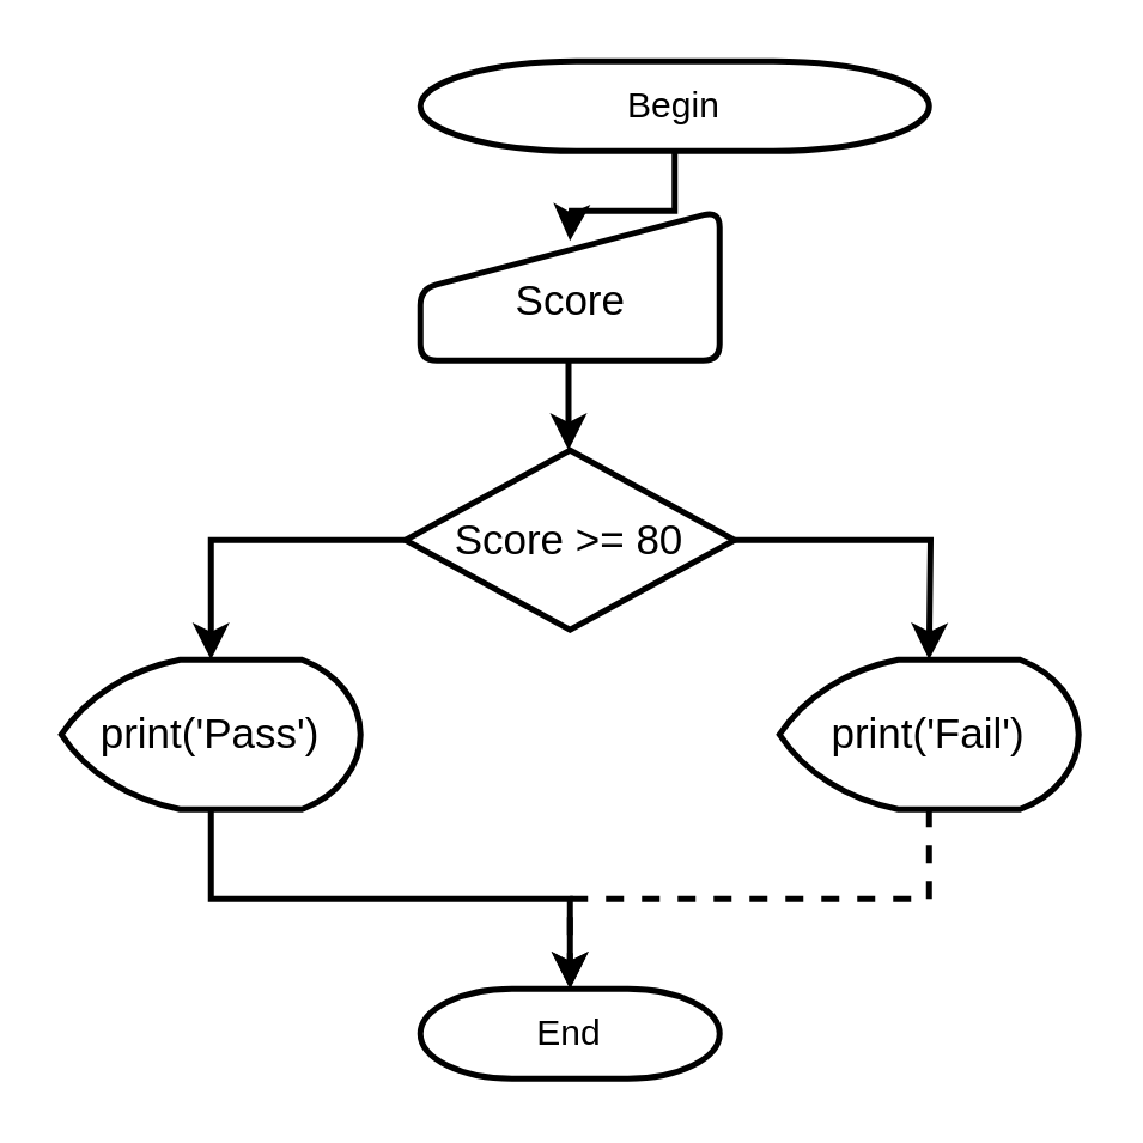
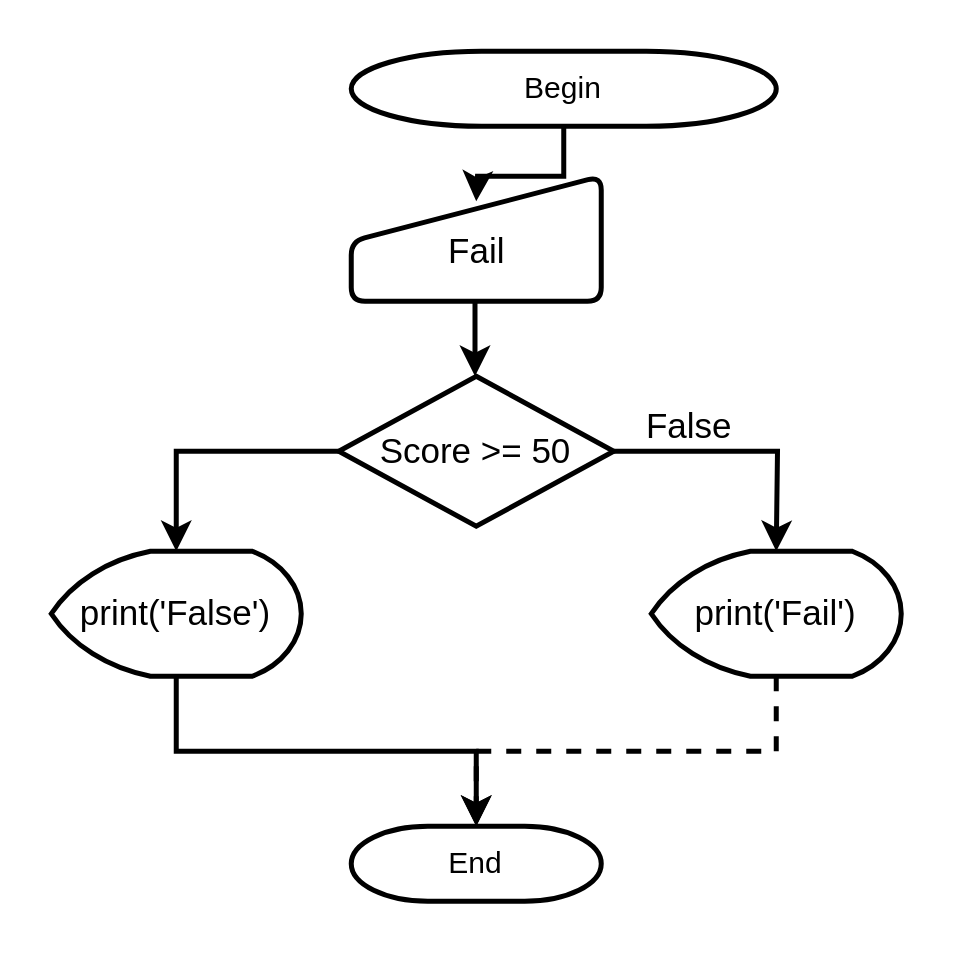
- <mxCell id="15" value="Score" style="text;html=1;resizable=0;autosize=1;align=center;verticalAlign=middle;points=[];fillColor=none;strokeColor=none;rounded=0;fontSize=14;" vertex="1" parent="1"><mxGeometry x="165" y="90" width="50" height="20" as="geometry" /></mxCell>
+ <mxCell id="15" value="Fail" style="text;html=1;resizable=0;autosize=1;align=center;verticalAlign=middle;points=[];fillColor=none;strokeColor=none;rounded=0;fontSize=14;" vertex="1" parent="1"><mxGeometry x="165" y="90" width="50" height="20" as="geometry" /></mxCell>
+ <mxCell id="14" value="False" style="text;html=1;resizable=0;autosize=1;align=center;verticalAlign=middle;points=[];fillColor=none;strokeColor=none;rounded=0;fontSize=14;" vertex="1" parent="1"><mxGeometry x="250" y="160" width="50" height="20" as="geometry" /></mxCell>
- <mxCell id="6" value="Score &amp;gt;= 80" style="strokeWidth=2;html=1;shape=mxgraph.flowchart.decision;whiteSpace=wrap;fontSize=14;" vertex="1" parent="1"><mxGeometry x="135" y="150" width="110" height="60" as="geometry" /></mxCell>
+ <mxCell id="6" value="Score &amp;gt;= 50" style="strokeWidth=2;html=1;shape=mxgraph.flowchart.decision;whiteSpace=wrap;fontSize=14;" vertex="1" parent="1"><mxGeometry x="135" y="150" width="110" height="60" as="geometry" /></mxCell>
- <mxCell id="11" value="print('Pass')" style="strokeWidth=2;html=1;shape=mxgraph.flowchart.display;whiteSpace=wrap;fontSize=14;" vertex="1" parent="1"><mxGeometry x="20" y="220" width="100" height="50" as="geometry" /></mxCell>
+ <mxCell id="11" value="print('False')" style="strokeWidth=2;html=1;shape=mxgraph.flowchart.display;whiteSpace=wrap;fontSize=14;" vertex="1" parent="1"><mxGeometry x="20" y="220" width="100" height="50" as="geometry" /></mxCell>
